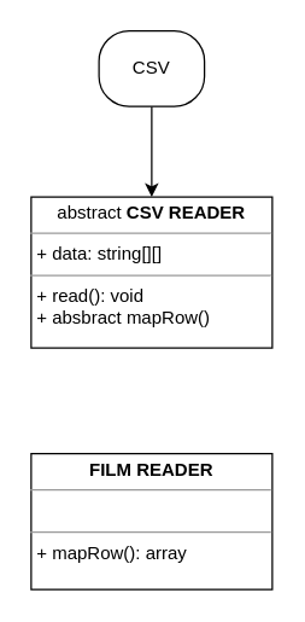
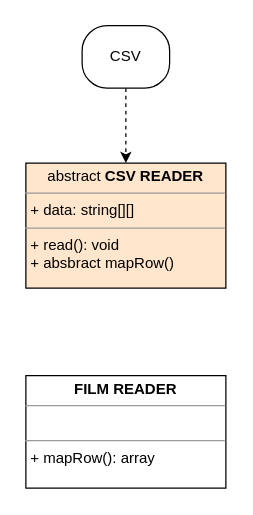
- <mxCell id="3" style="edgeStyle=orthogonalEdgeStyle;rounded=0;orthogonalLoop=1;jettySize=auto;html=1;" edge="1" parent="1" source="4" target="2"><mxGeometry relative="1" as="geometry" /></mxCell>
+ <mxCell id="3" style="edgeStyle=orthogonalEdgeStyle;rounded=0;orthogonalLoop=1;jettySize=auto;html=1;dashed=1;" edge="1" parent="1" source="4" target="2"><mxGeometry relative="1" as="geometry" /></mxCell>
- <mxCell id="2" value="&lt;p style=&quot;margin: 0px ; margin-top: 4px ; text-align: center&quot;&gt;abstract&lt;b&gt; CSV READER&lt;/b&gt;&lt;/p&gt;&lt;hr size=&quot;1&quot;&gt;&lt;p style=&quot;margin: 0px ; margin-left: 4px&quot;&gt;+ data: string[][]&lt;/p&gt;&lt;hr size=&quot;1&quot;&gt;&lt;p style=&quot;margin: 0px ; margin-left: 4px&quot;&gt;+ read(): void&lt;/p&gt;&lt;p style=&quot;margin: 0px ; margin-left: 4px&quot;&gt;+ absbract mapRow()&lt;/p&gt;" style="verticalAlign=top;align=left;overflow=fill;fontSize=12;fontFamily=Helvetica;html=1;" vertex="1" parent="1"><mxGeometry x="20" y="130" width="160" height="100" as="geometry" /></mxCell>
+ <mxCell id="2" value="&lt;p style=&quot;margin: 0px ; margin-top: 4px ; text-align: center&quot;&gt;abstract&lt;b&gt; CSV READER&lt;/b&gt;&lt;/p&gt;&lt;hr size=&quot;1&quot;&gt;&lt;p style=&quot;margin: 0px ; margin-left: 4px&quot;&gt;+ data: string[][]&lt;/p&gt;&lt;hr size=&quot;1&quot;&gt;&lt;p style=&quot;margin: 0px ; margin-left: 4px&quot;&gt;+ read(): void&lt;/p&gt;&lt;p style=&quot;margin: 0px ; margin-left: 4px&quot;&gt;+ absbract mapRow()&lt;/p&gt;" style="verticalAlign=top;align=left;overflow=fill;fontSize=12;fontFamily=Helvetica;html=1;fillColor=#ffe6cc;" vertex="1" parent="1"><mxGeometry x="20" y="130" width="160" height="100" as="geometry" /></mxCell>
